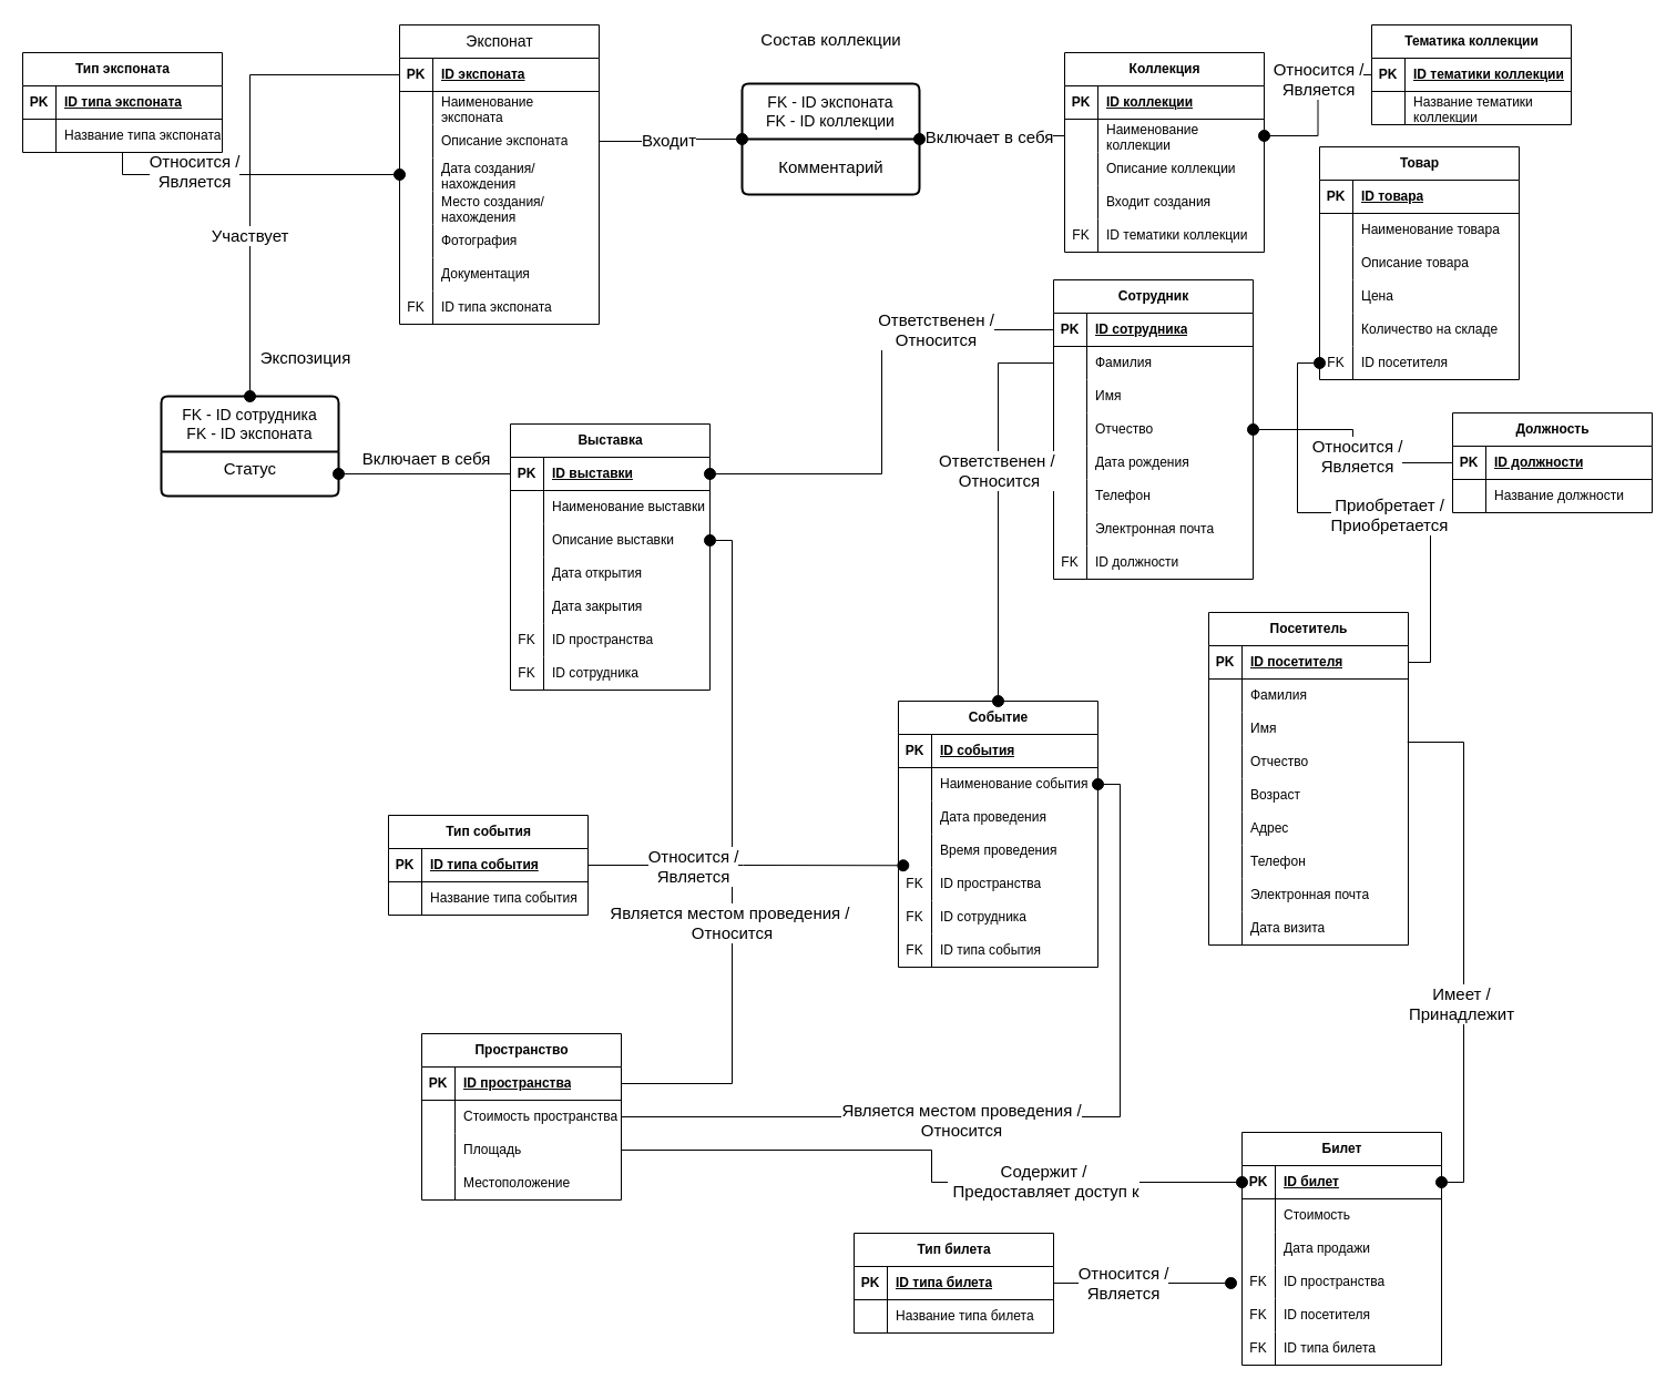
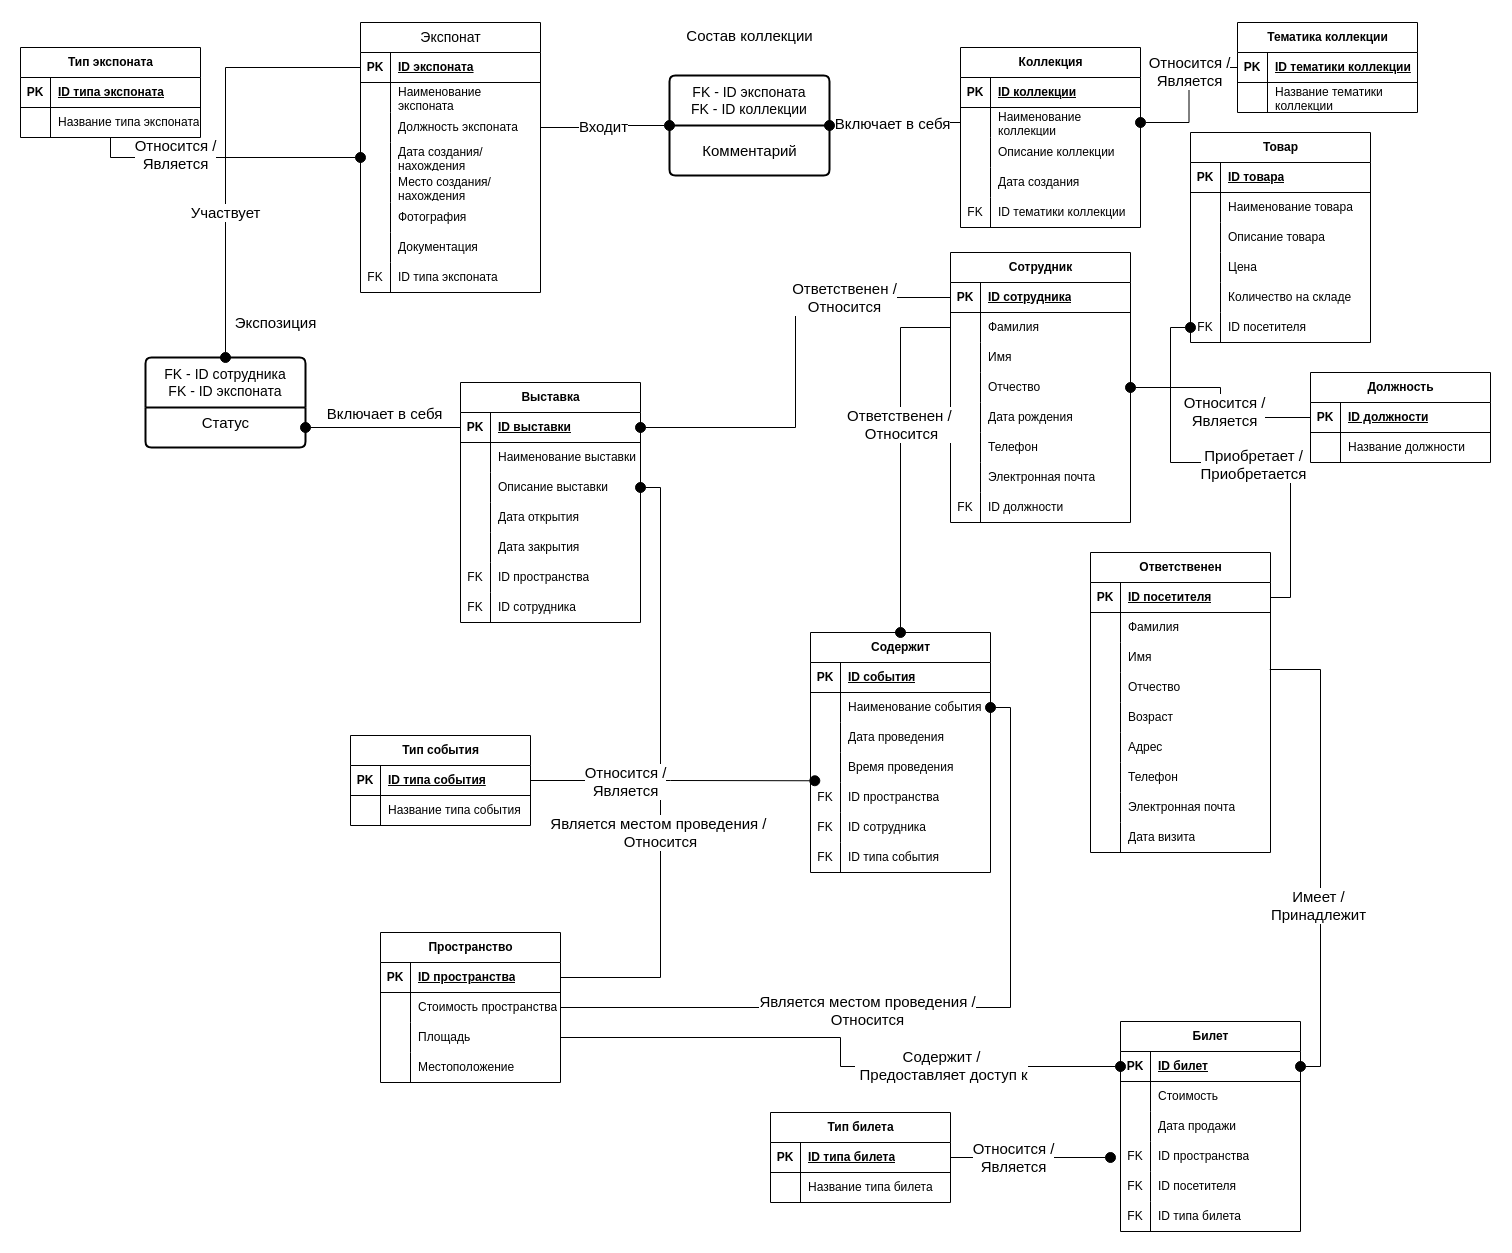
- <mxCell id="11" value="Описание экспоната" style="shape=partialRectangle;connectable=0;fillColor=none;top=0;left=0;bottom=0;right=0;align=left;spacingLeft=6;overflow=hidden;whiteSpace=wrap;html=1;" parent="9" vertex="1"><mxGeometry x="30" width="150" height="30" as="geometry"><mxRectangle width="150" height="30" as="alternateBounds" /></mxGeometry></mxCell>
+ <mxCell id="11" value="Должность экспоната" style="shape=partialRectangle;connectable=0;fillColor=none;top=0;left=0;bottom=0;right=0;align=left;spacingLeft=6;overflow=hidden;whiteSpace=wrap;html=1;" parent="9" vertex="1"><mxGeometry x="30" width="150" height="30" as="geometry"><mxRectangle width="150" height="30" as="alternateBounds" /></mxGeometry></mxCell>
- <mxCell id="39" value="Входит созда&lt;span style=&quot;background-color: initial;&quot;&gt;ния&lt;/span&gt;" style="shape=partialRectangle;connectable=0;fillColor=none;top=0;left=0;bottom=0;right=0;align=left;spacingLeft=6;overflow=hidden;whiteSpace=wrap;html=1;" parent="37" vertex="1"><mxGeometry x="30" width="150" height="30" as="geometry"><mxRectangle width="150" height="30" as="alternateBounds" /></mxGeometry></mxCell>
+ <mxCell id="39" value="Дата созда&lt;span style=&quot;background-color: initial;&quot;&gt;ния&lt;/span&gt;" style="shape=partialRectangle;connectable=0;fillColor=none;top=0;left=0;bottom=0;right=0;align=left;spacingLeft=6;overflow=hidden;whiteSpace=wrap;html=1;" parent="37" vertex="1"><mxGeometry x="30" width="150" height="30" as="geometry"><mxRectangle width="150" height="30" as="alternateBounds" /></mxGeometry></mxCell>
- <mxCell id="68" value="Посетитель" style="shape=table;startSize=30;container=1;collapsible=1;childLayout=tableLayout;fixedRows=1;rowLines=0;fontStyle=1;align=center;resizeLast=1;html=1;" parent="1" vertex="1"><mxGeometry x="1090" y="552" width="180" height="300" as="geometry" /></mxCell>
+ <mxCell id="68" value="Ответственен" style="shape=table;startSize=30;container=1;collapsible=1;childLayout=tableLayout;fixedRows=1;rowLines=0;fontStyle=1;align=center;resizeLast=1;html=1;" parent="1" vertex="1"><mxGeometry x="1090" y="552" width="180" height="300" as="geometry" /></mxCell>
- <mxCell id="150" value="Событие" style="shape=table;startSize=30;container=1;collapsible=1;childLayout=tableLayout;fixedRows=1;rowLines=0;fontStyle=1;align=center;resizeLast=1;html=1;" parent="1" vertex="1"><mxGeometry x="810" y="632" width="180" height="240" as="geometry" /></mxCell>
+ <mxCell id="150" value="Содержит" style="shape=table;startSize=30;container=1;collapsible=1;childLayout=tableLayout;fixedRows=1;rowLines=0;fontStyle=1;align=center;resizeLast=1;html=1;" parent="1" vertex="1"><mxGeometry x="810" y="632" width="180" height="240" as="geometry" /></mxCell>
